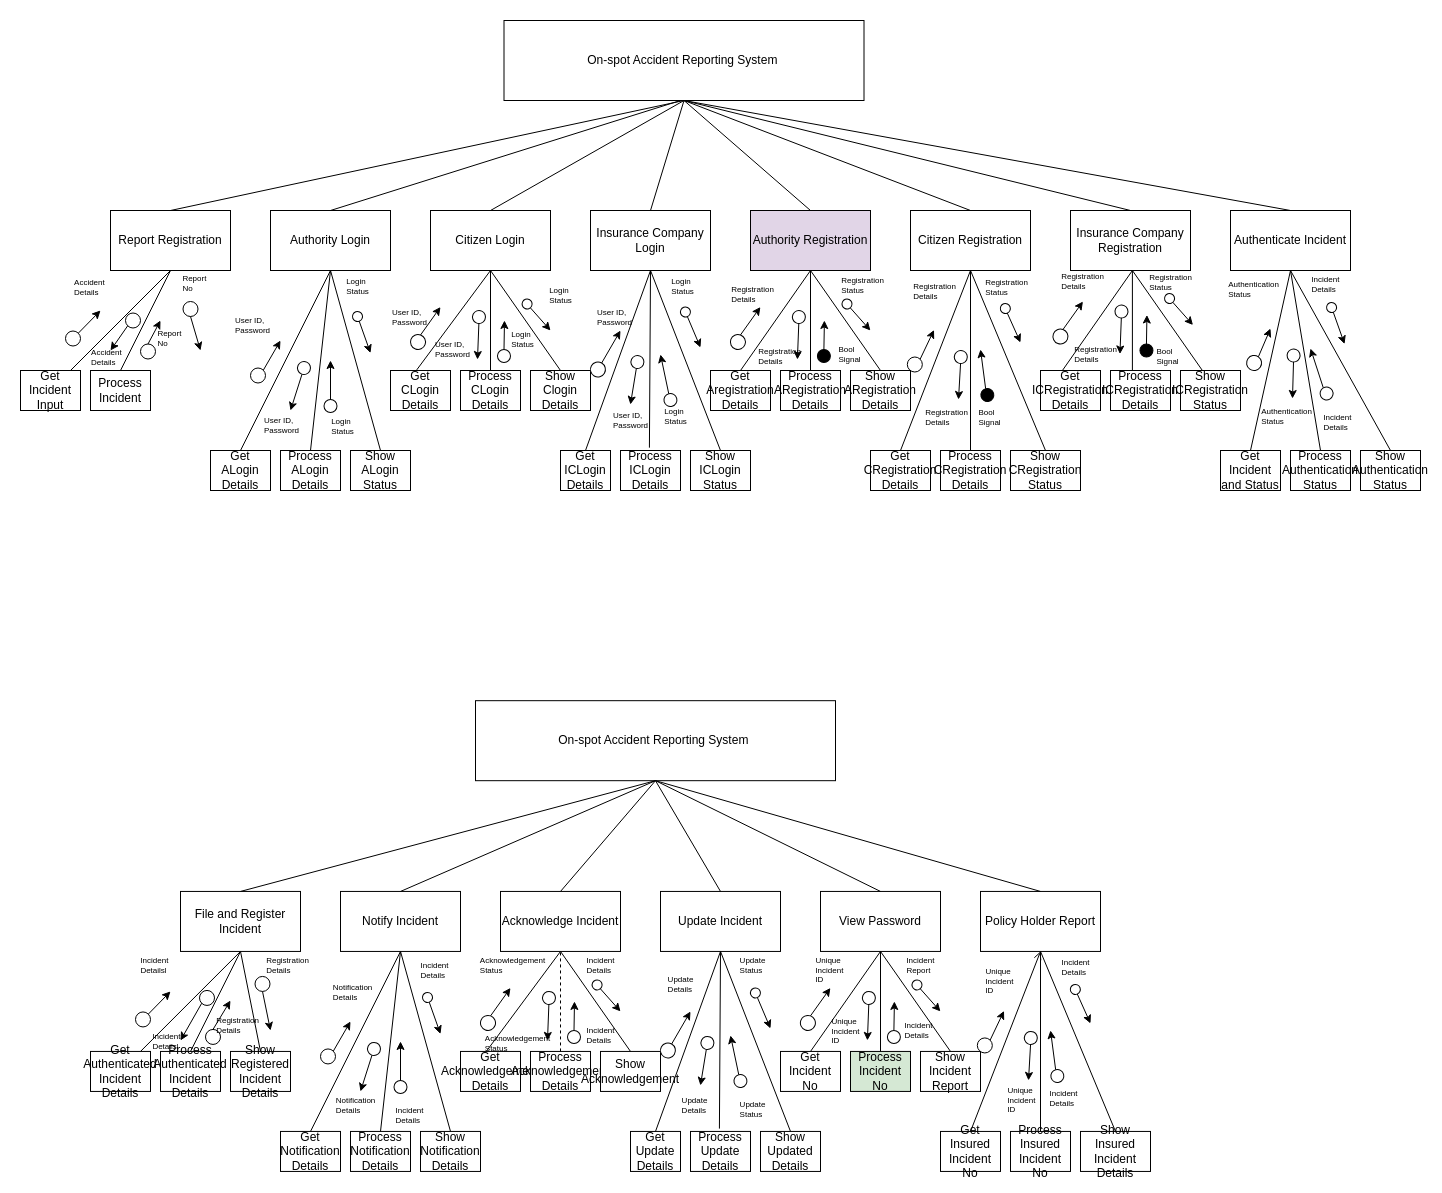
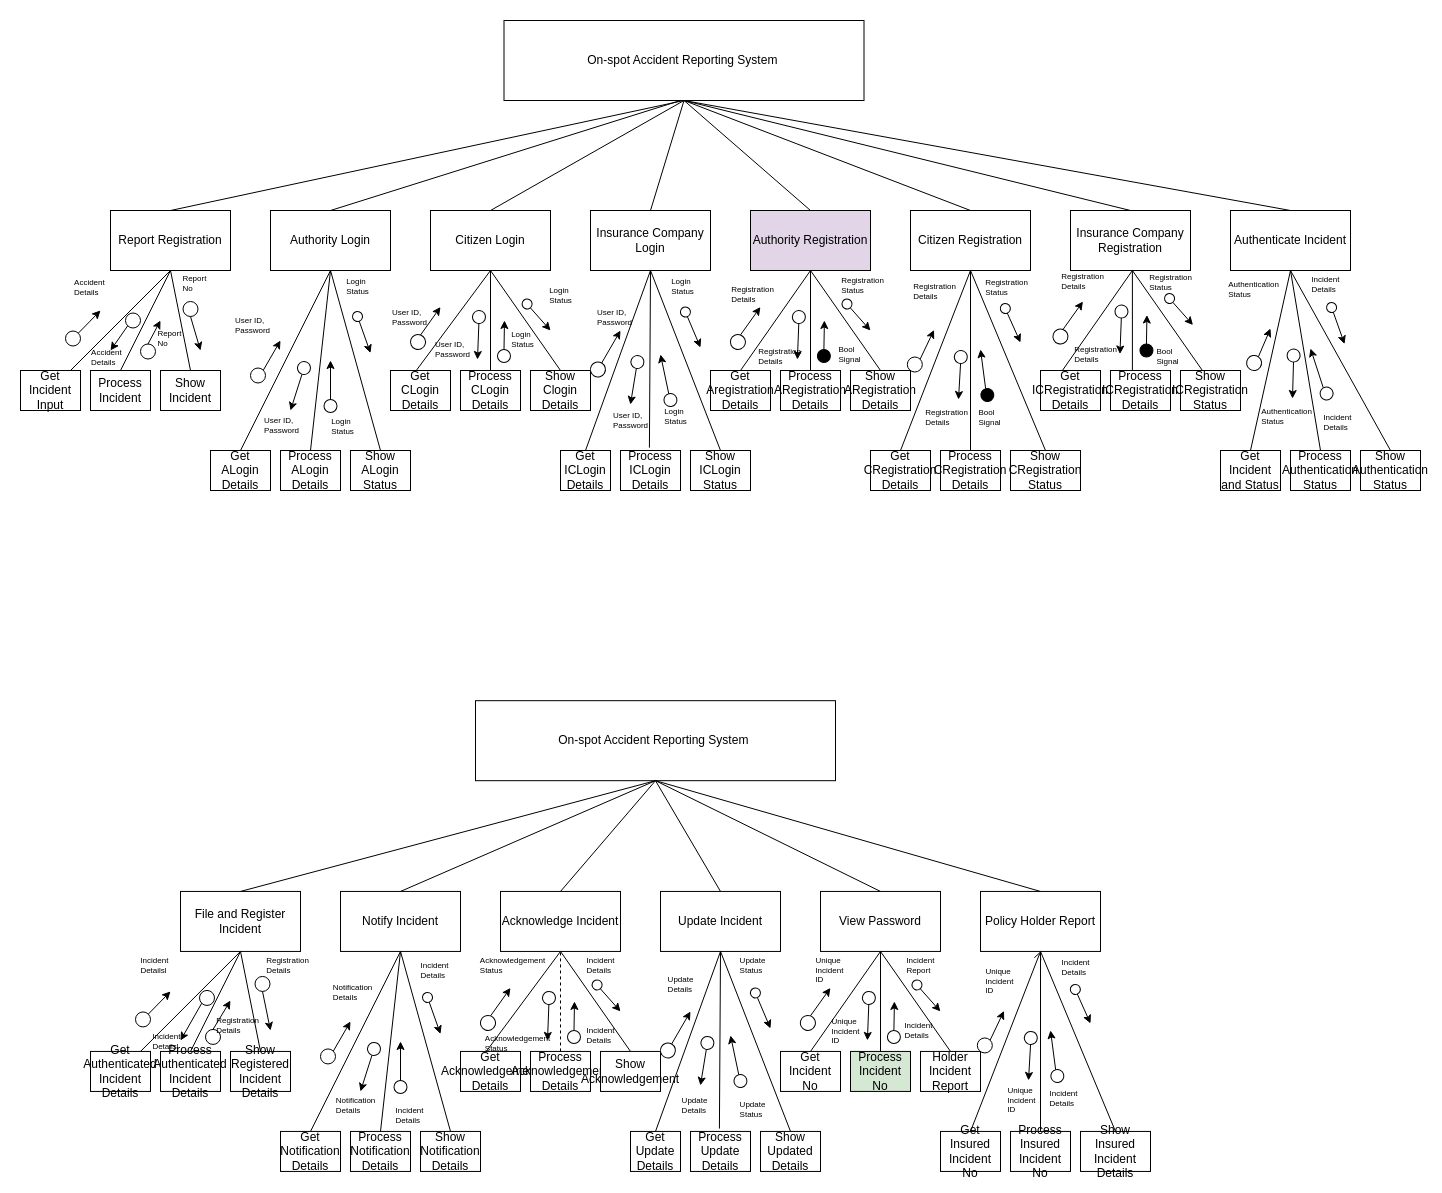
+ <mxCell id="37" value="" style="endArrow=none;html=1;entryX=0.5;entryY=1;entryDx=0;entryDy=0;exitX=0.5;exitY=0;exitDx=0;exitDy=0;" parent="1" source="13" target="10" edge="1"><mxGeometry width="50" height="50" relative="1" as="geometry"><mxPoint x="260" y="360" as="sourcePoint" /><mxPoint x="310" y="310" as="targetPoint" /></mxGeometry></mxCell>
+ <mxCell id="13" value="Show Incident" style="rounded=0;whiteSpace=wrap;html=1;" parent="1" vertex="1"><mxGeometry x="160" y="370" width="60" height="40" as="geometry" /></mxCell>
- <mxCell id="138" value="Show Incident Report" style="rounded=0;whiteSpace=wrap;html=1;" vertex="1" parent="1"><mxGeometry x="920" y="1050.941" width="60" height="40" as="geometry" /></mxCell>
+ <mxCell id="138" value="Holder Incident Report" style="rounded=0;whiteSpace=wrap;html=1;" vertex="1" parent="1"><mxGeometry x="920" y="1050.941" width="60" height="40" as="geometry" /></mxCell>
